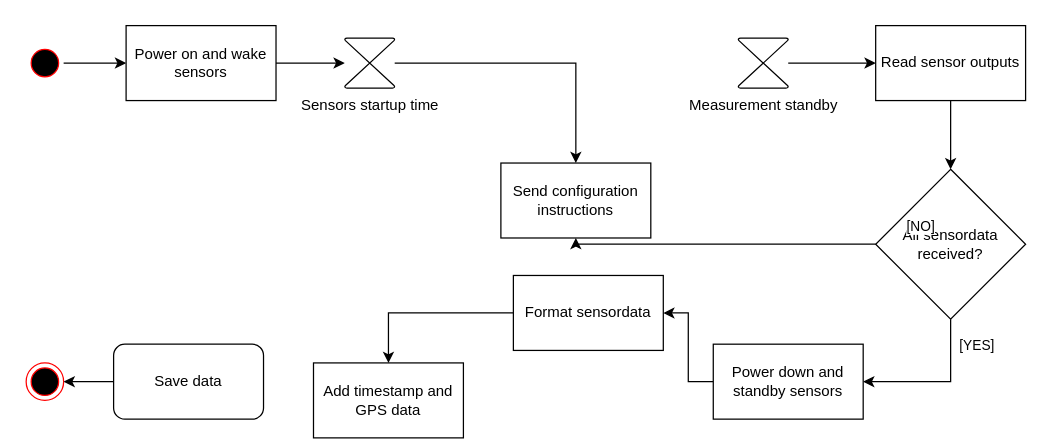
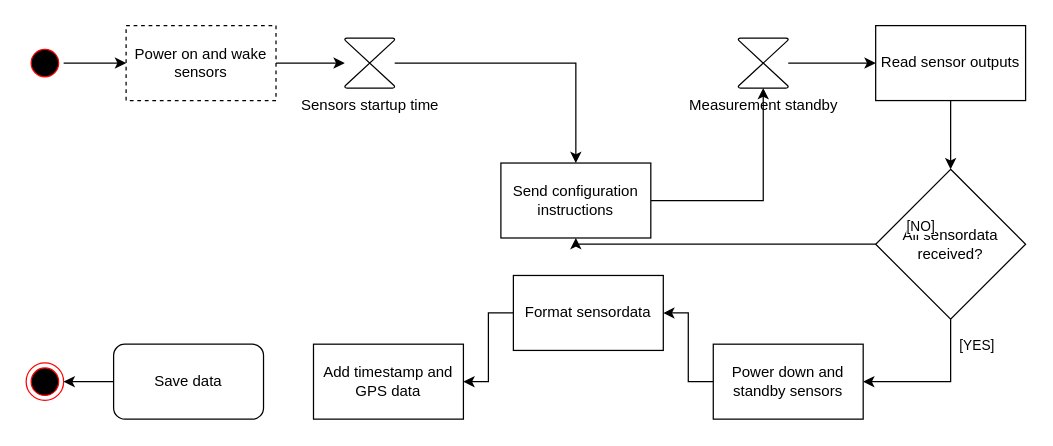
- <mxCell id="9" value="Power on and wake sensors" style="rounded=0;whiteSpace=wrap;html=1;" parent="1" vertex="1"><mxGeometry x="100" y="20" width="120" height="60" as="geometry" /></mxCell>
+ <mxCell id="9" value="Power on and wake sensors" style="rounded=0;whiteSpace=wrap;html=1;dashed=1;" parent="1" vertex="1"><mxGeometry x="100" y="20" width="120" height="60" as="geometry" /></mxCell>
+ <mxCell id="14" value="" style="edgeStyle=orthogonalEdgeStyle;rounded=0;orthogonalLoop=1;jettySize=auto;html=1;" parent="1" source="15" target="17" edge="1"><mxGeometry relative="1" as="geometry" /></mxCell>
- <mxCell id="22" value="Add timestamp and GPS data" style="rounded=0;whiteSpace=wrap;html=1;" parent="1" vertex="1"><mxGeometry x="250" y="290" width="120" height="60" as="geometry" /></mxCell>
+ <mxCell id="22" value="Add timestamp and GPS data" style="rounded=0;whiteSpace=wrap;html=1;" parent="1" vertex="1"><mxGeometry x="250" y="275" width="120" height="60" as="geometry" /></mxCell>
